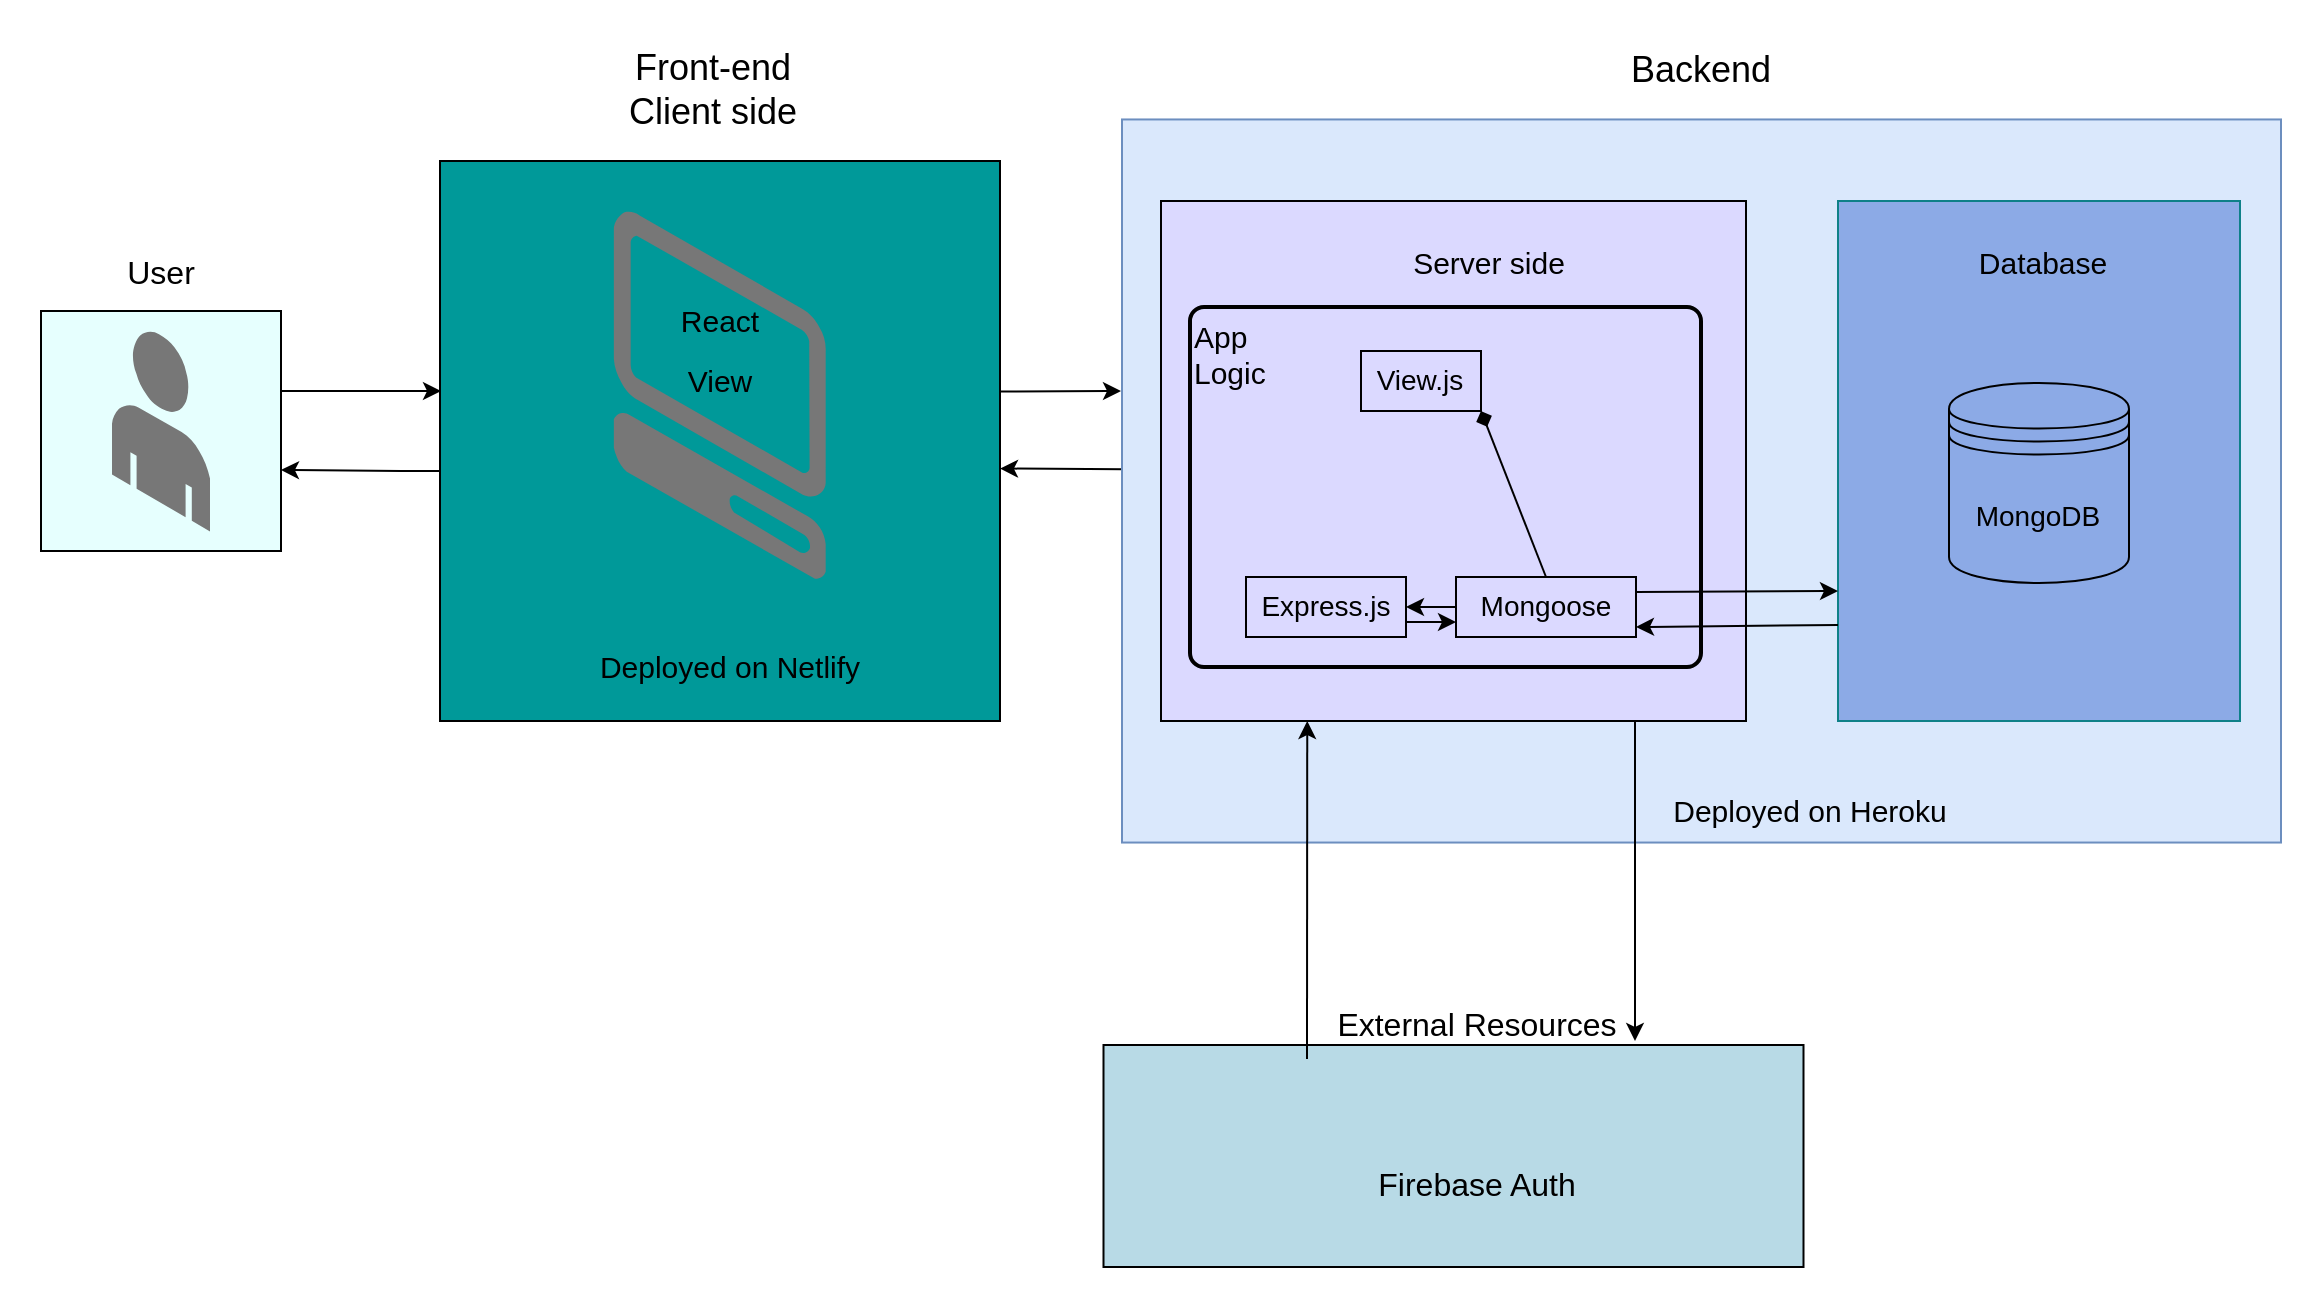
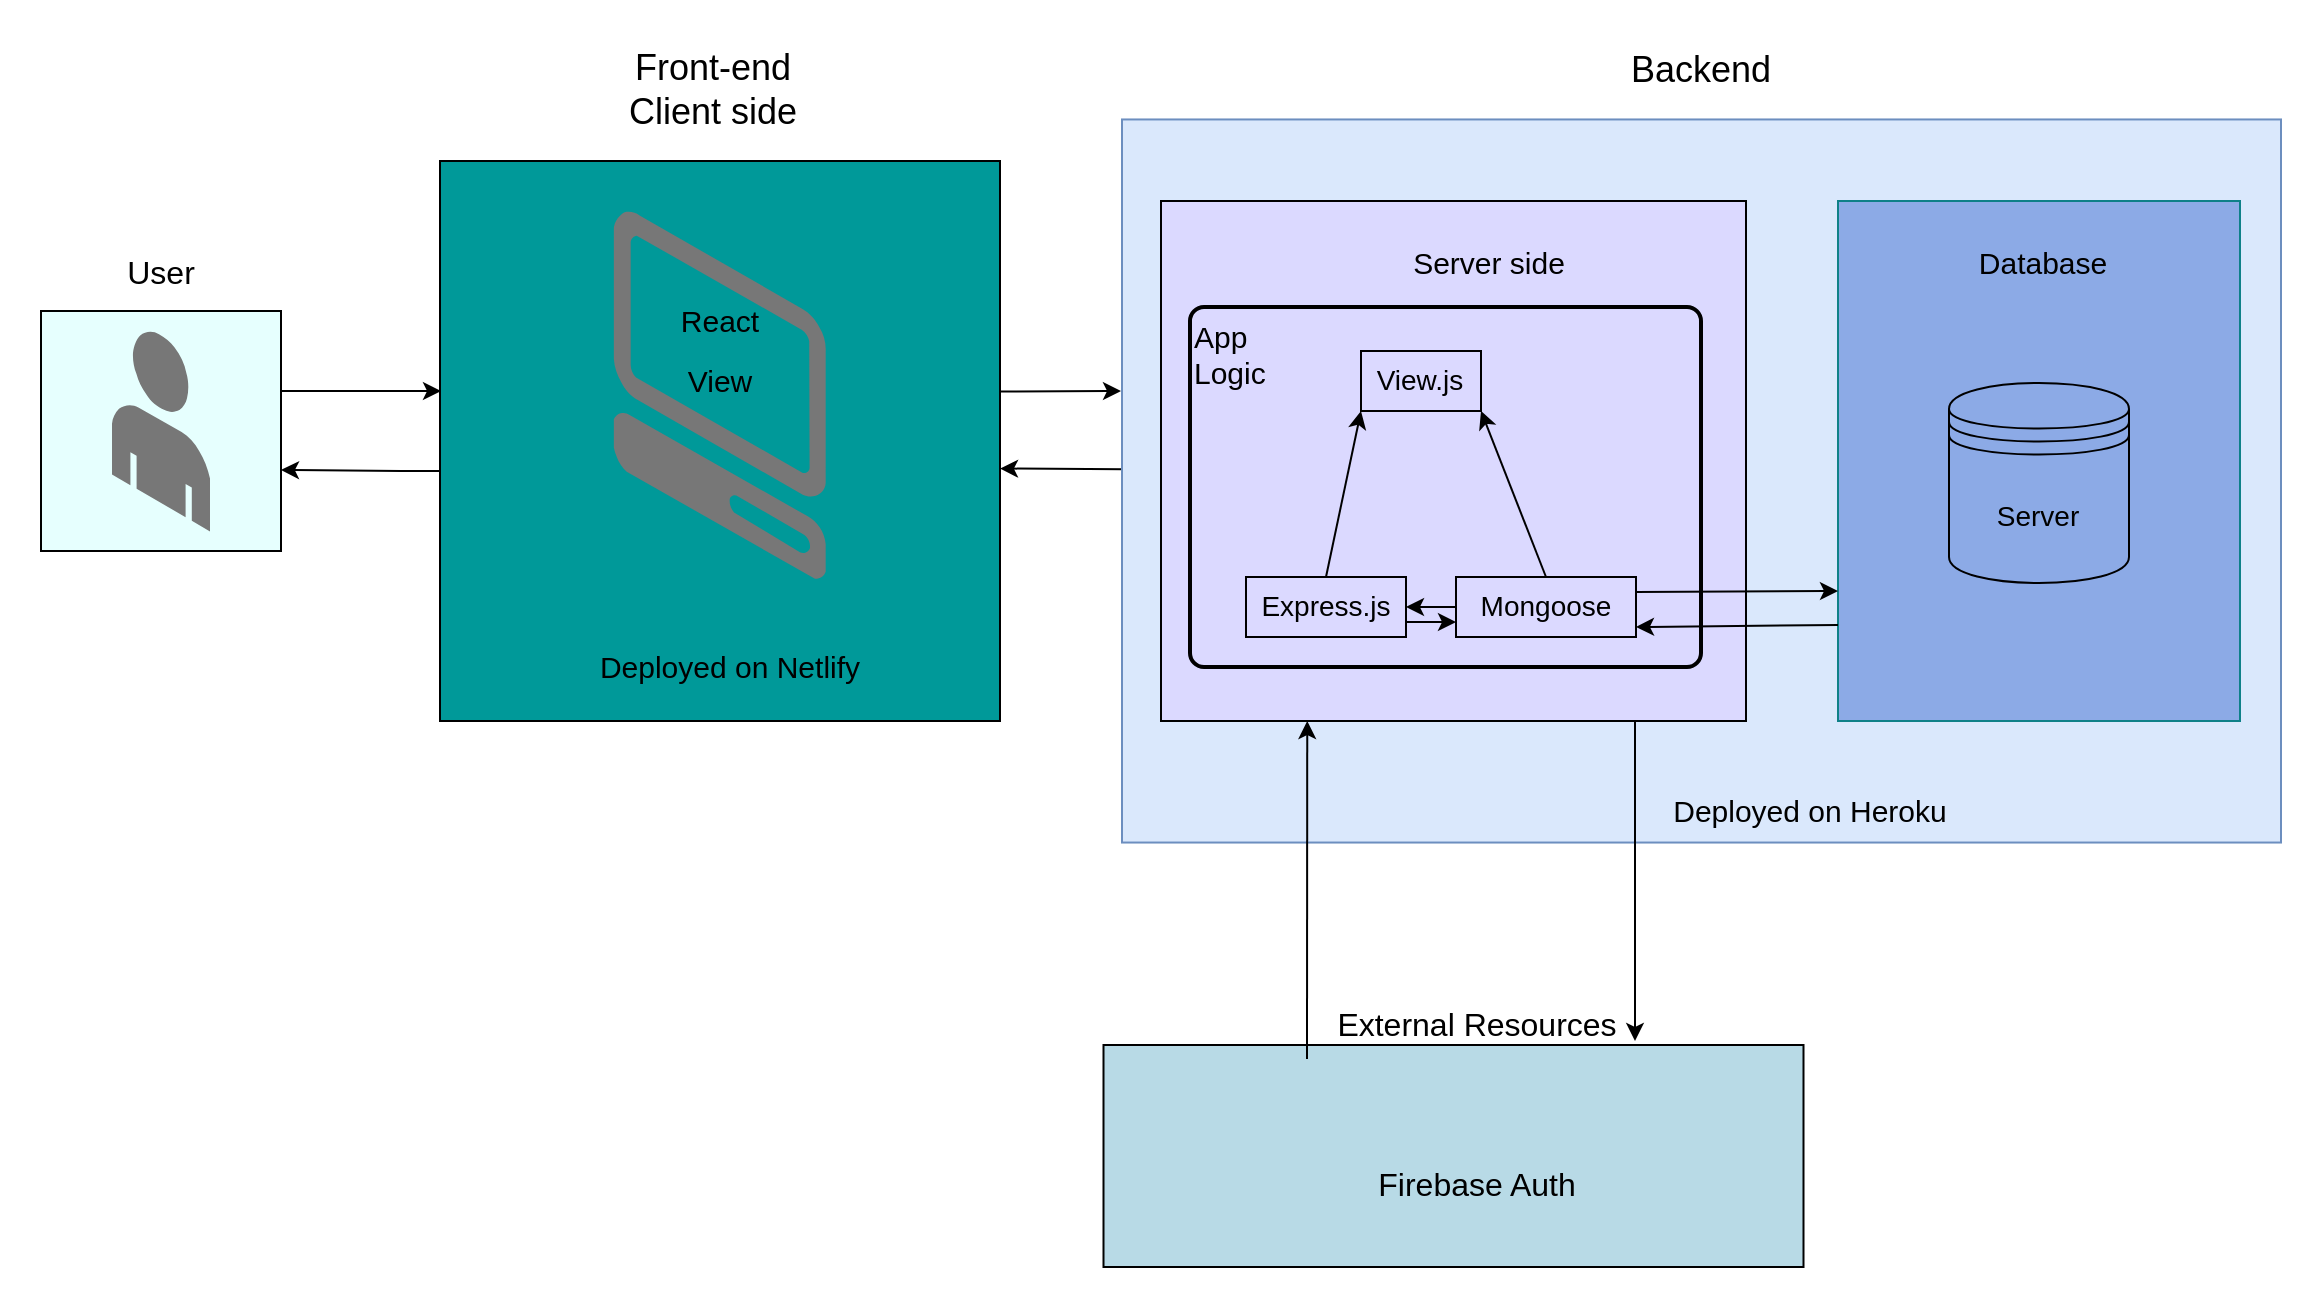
- <mxCell id="36" value="" style="endArrow=diamond;html=1;rounded=0;fontSize=16;exitX=0.5;exitY=0;exitDx=0;exitDy=0;entryX=1;entryY=1;entryDx=0;entryDy=0;" edge="1" parent="1" source="33" target="18"><mxGeometry width="50" height="50" relative="1" as="geometry"><mxPoint x="480" y="500" as="sourcePoint" /><mxPoint x="530" y="450" as="targetPoint" /></mxGeometry></mxCell>
+ <mxCell id="36" value="" style="endArrow=classic;html=1;rounded=0;fontSize=16;exitX=0.5;exitY=0;exitDx=0;exitDy=0;entryX=1;entryY=1;entryDx=0;entryDy=0;" edge="1" parent="1" source="33" target="18"><mxGeometry width="50" height="50" relative="1" as="geometry"><mxPoint x="480" y="500" as="sourcePoint" /><mxPoint x="530" y="450" as="targetPoint" /></mxGeometry></mxCell>
+ <mxCell id="26" value="" style="endArrow=classic;html=1;rounded=0;fontSize=15;exitX=0.5;exitY=0;exitDx=0;exitDy=0;entryX=0;entryY=1;entryDx=0;entryDy=0;" edge="1" parent="1" source="34" target="18"><mxGeometry width="50" height="50" relative="1" as="geometry"><mxPoint x="621.94" y="288.36" as="sourcePoint" /><mxPoint x="712.5" y="203" as="targetPoint" /></mxGeometry></mxCell>
- <mxCell id="20" value="&lt;font style=&quot;font-size: 14px&quot;&gt;MongoDB&lt;/font&gt;" style="shape=datastore;whiteSpace=wrap;html=1;fillColor=#8CAAE6;" vertex="1" parent="1"><mxGeometry x="974" y="191" width="90" height="100" as="geometry" /></mxCell>
+ <mxCell id="20" value="&lt;font style=&quot;font-size: 14px&quot;&gt;Server&lt;/font&gt;" style="shape=datastore;whiteSpace=wrap;html=1;fillColor=#8CAAE6;" vertex="1" parent="1"><mxGeometry x="974" y="191" width="90" height="100" as="geometry" /></mxCell>
